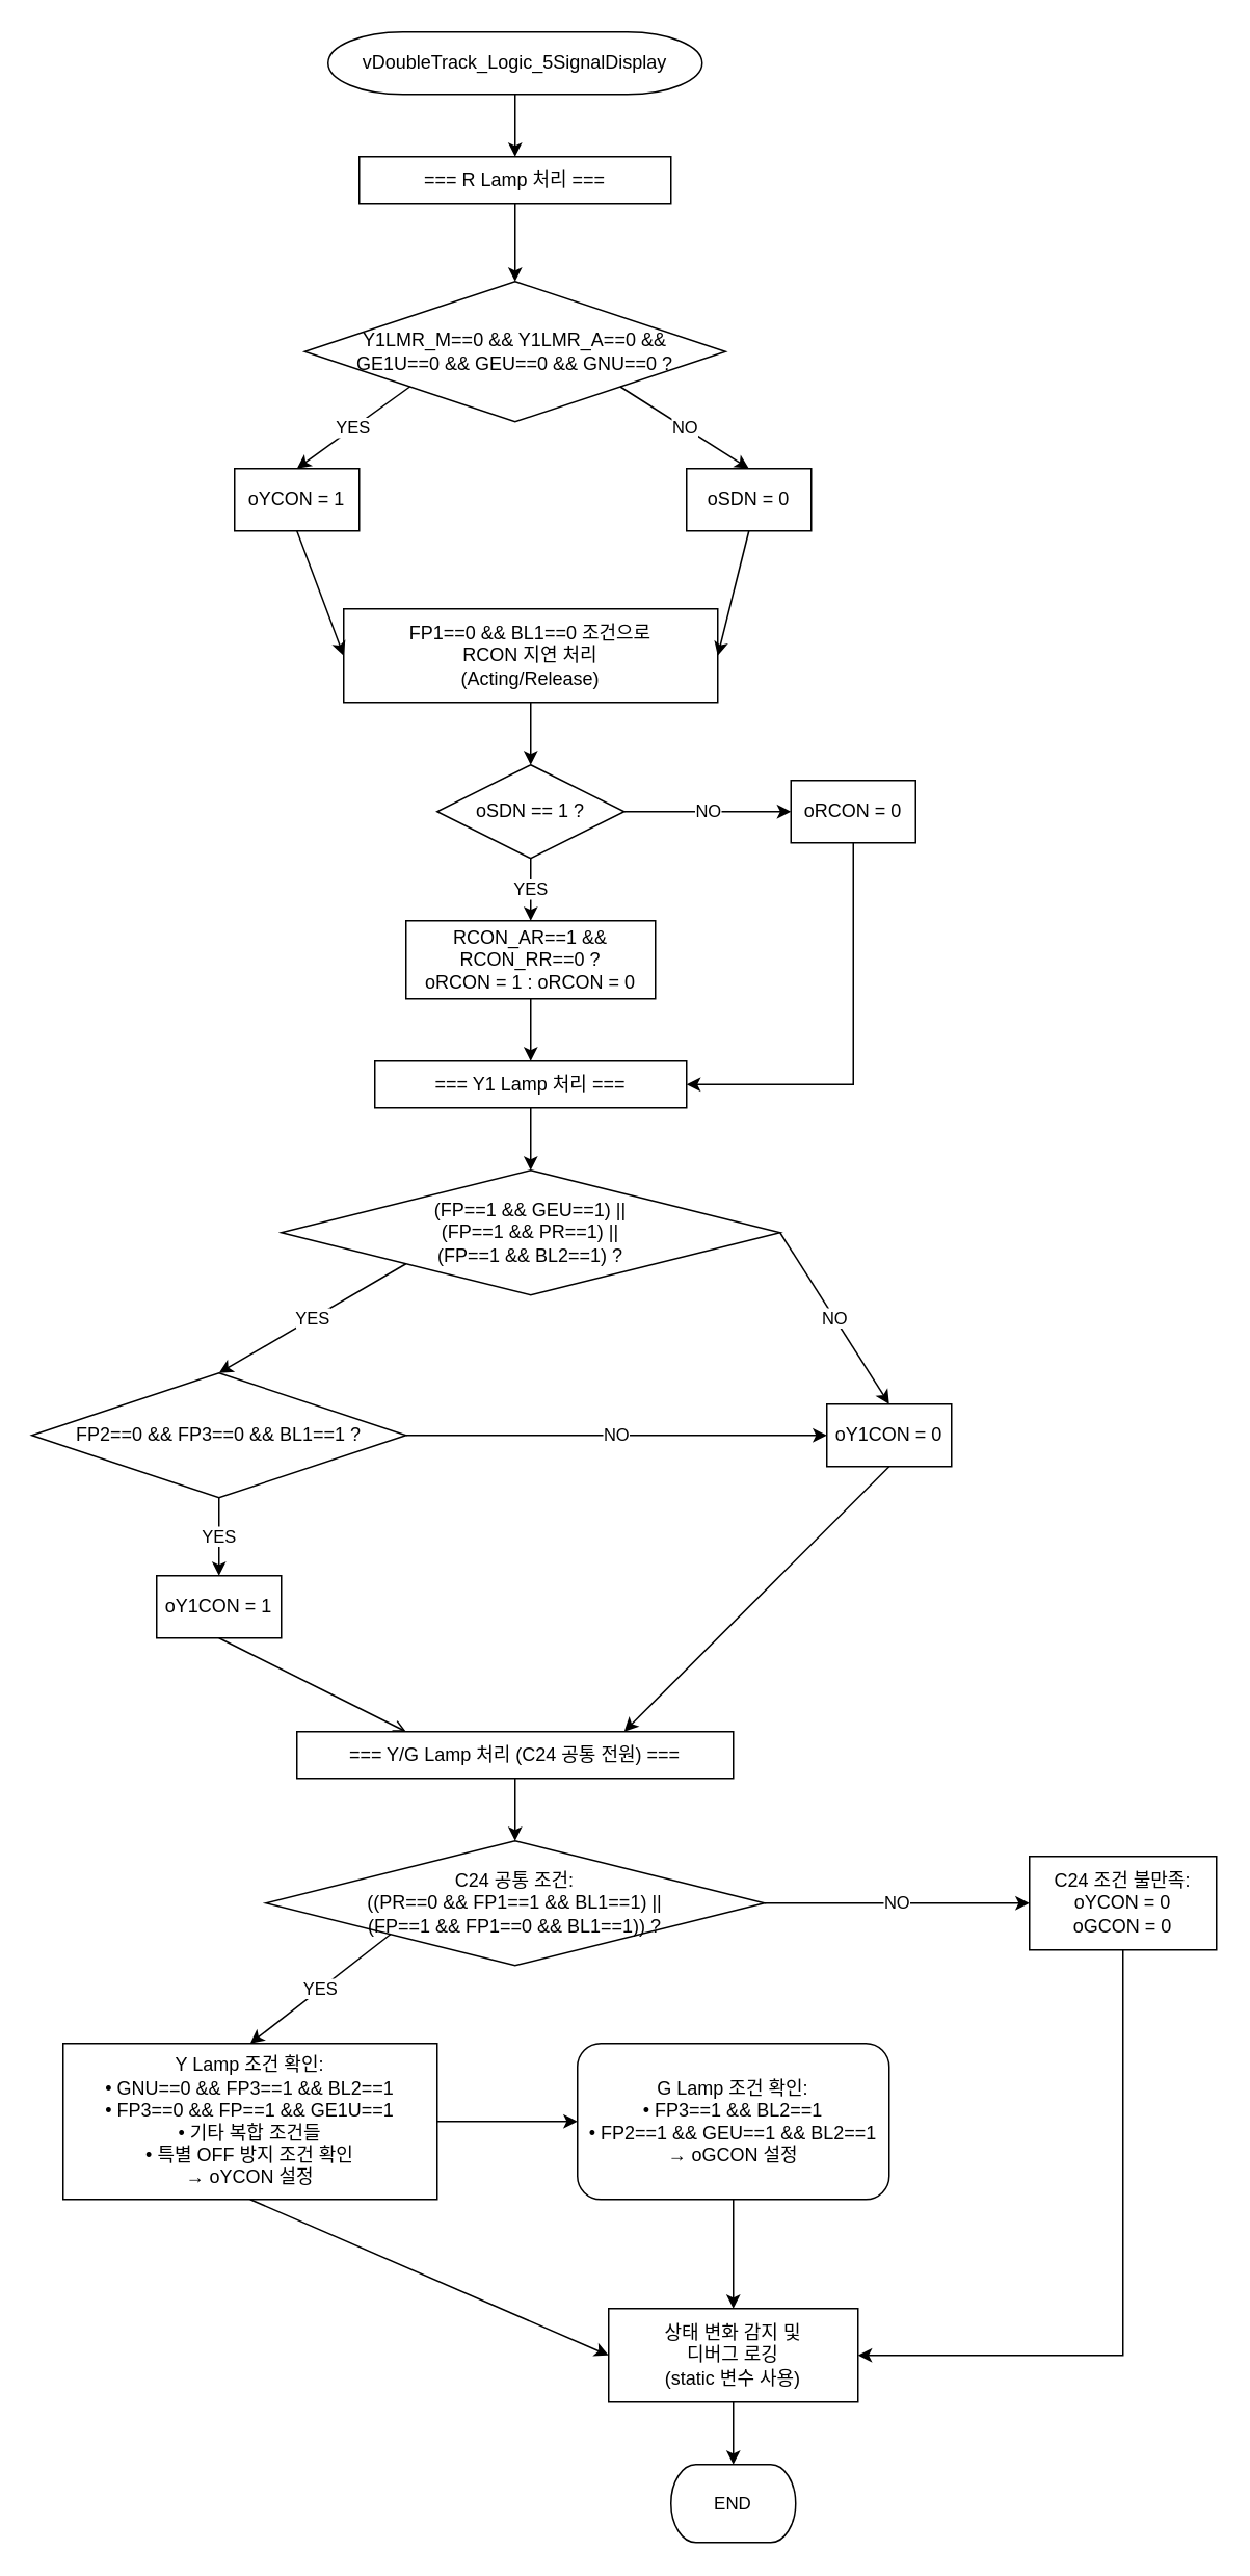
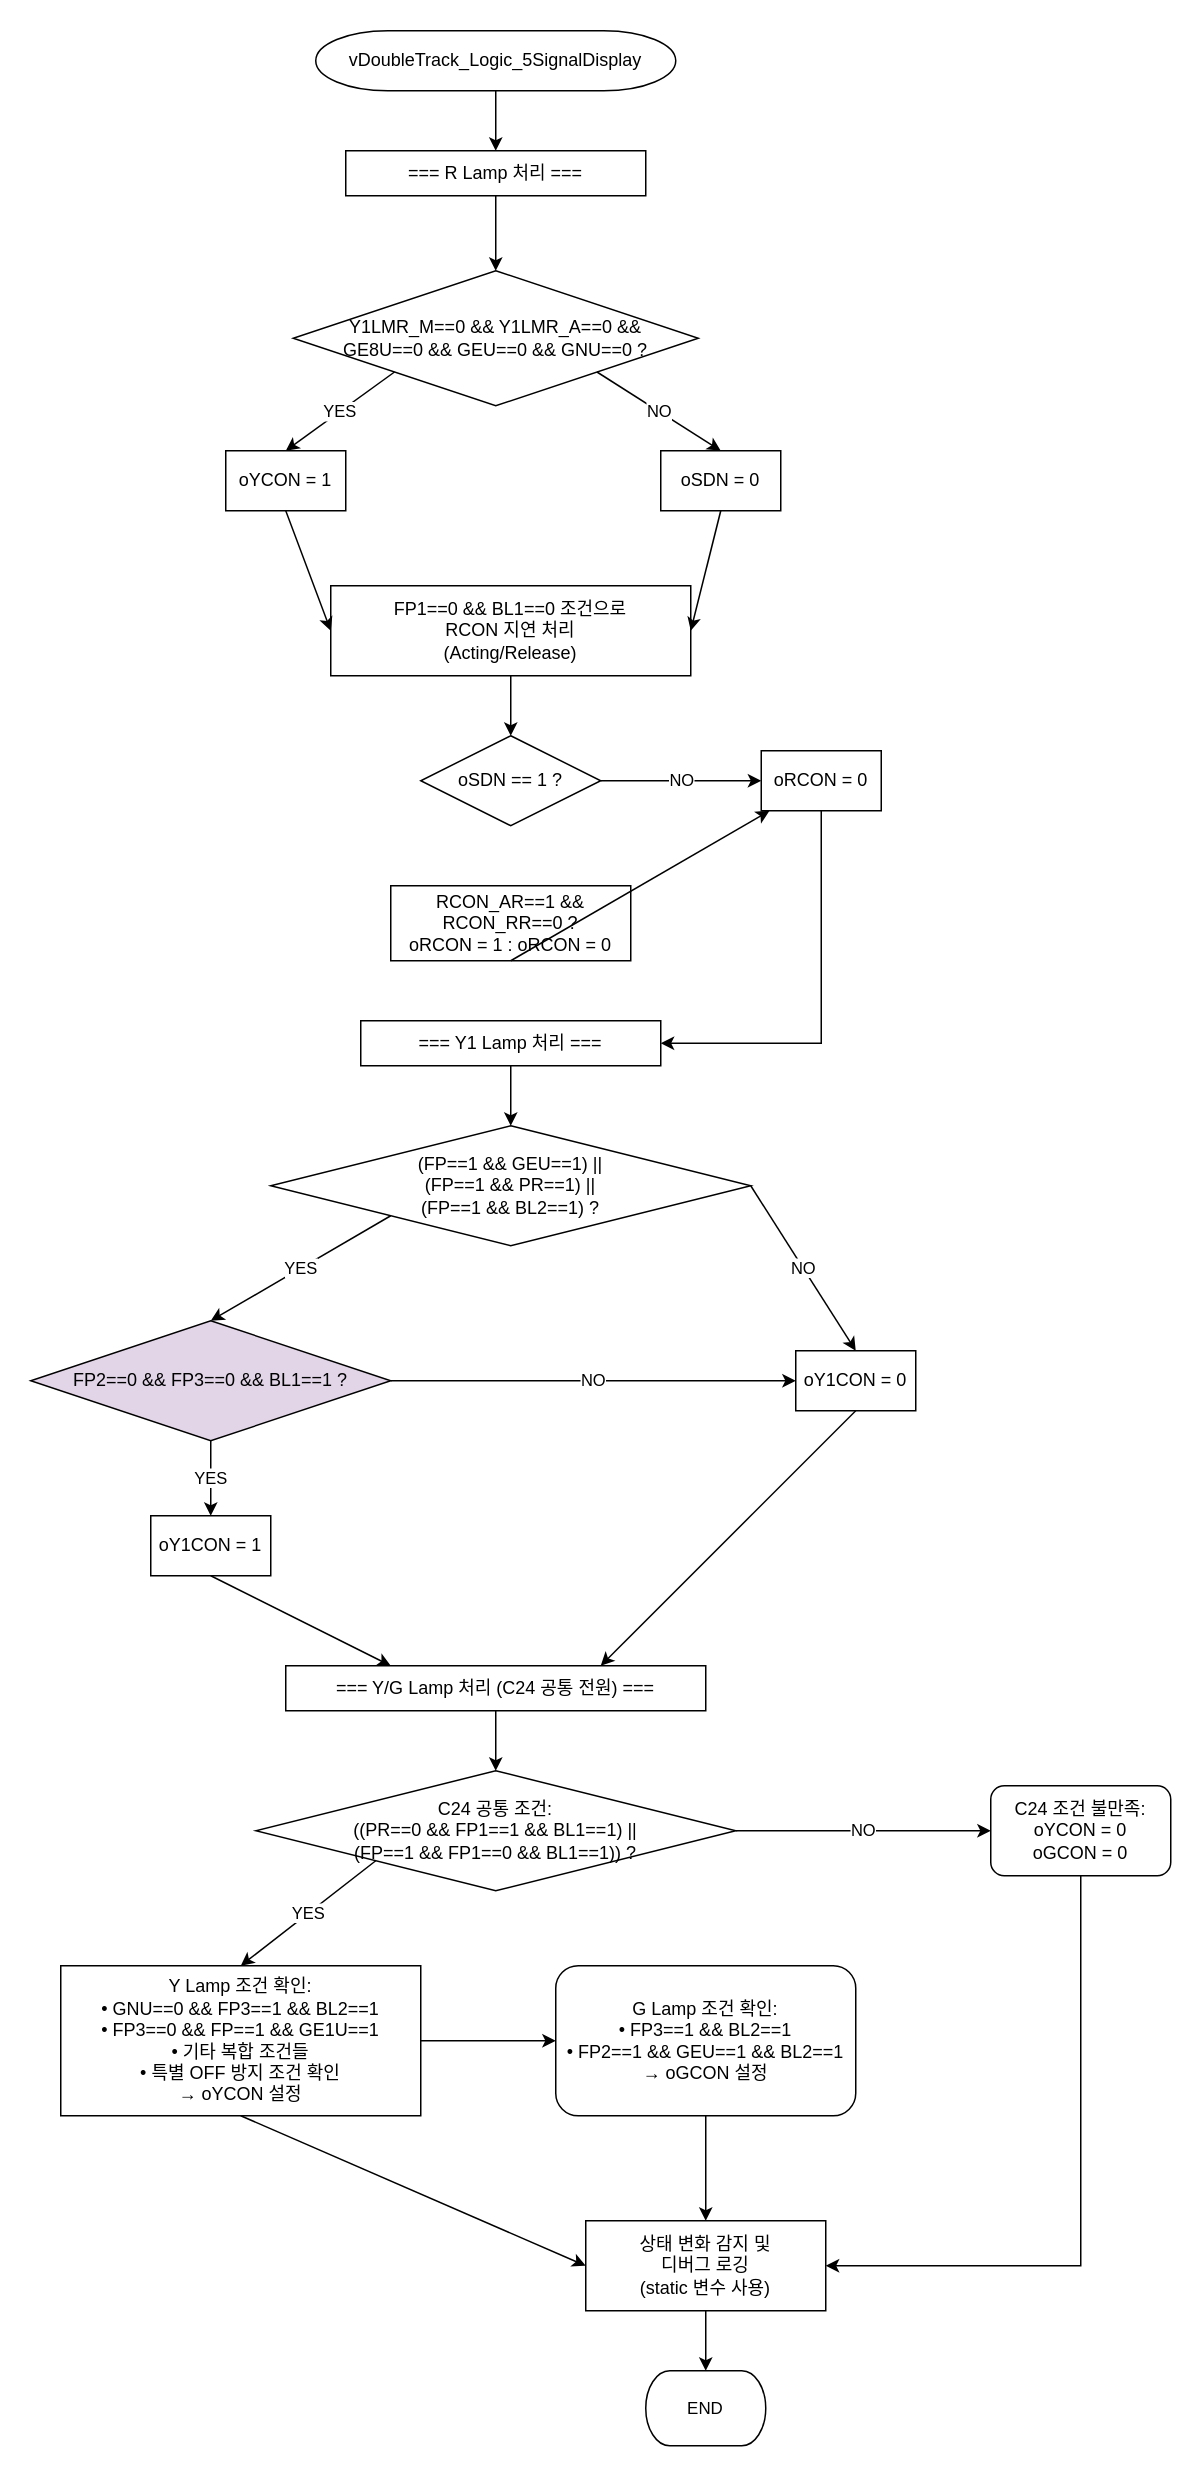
- <mxCell id="3" value="Y1LMR_M==0 &amp;&amp; Y1LMR_A==0 &amp;&amp;&#10;GE1U==0 &amp;&amp; GEU==0 &amp;&amp; GNU==0 ?" style="rhombus;whiteSpace=wrap;html=1;strokeWidth=1;fontStyle=0;strokeColor=#000000;" parent="1" vertex="1"><mxGeometry x="195" y="180" width="270" height="90" as="geometry" /></mxCell>
+ <mxCell id="3" value="Y1LMR_M==0 &amp;&amp; Y1LMR_A==0 &amp;&amp;&#10;GE8U==0 &amp;&amp; GEU==0 &amp;&amp; GNU==0 ?" style="rhombus;whiteSpace=wrap;html=1;strokeWidth=1;fontStyle=0;strokeColor=#000000;" parent="1" vertex="1"><mxGeometry x="195" y="180" width="270" height="90" as="geometry" /></mxCell>
- <mxCell id="28" value="YES" style="endArrow=classic;html=1;rounded=0;exitX=0.5;exitY=1;exitDx=0;exitDy=0;entryX=0.5;entryY=0;entryDx=0;entryDy=0;" parent="1" source="7" target="8" edge="1"><mxGeometry width="50" height="50" relative="1" as="geometry"><mxPoint x="330" y="550" as="sourcePoint" /><mxPoint x="290" y="570" as="targetPoint" /></mxGeometry></mxCell>
- <mxCell id="30" value="" style="endArrow=classic;html=1;rounded=0;exitX=0.5;exitY=1;exitDx=0;exitDy=0;entryX=0.5;entryY=0;entryDx=0;entryDy=0;" parent="1" source="8" target="10" edge="1"><mxGeometry width="50" height="50" relative="1" as="geometry"><mxPoint x="290" y="620" as="sourcePoint" /><mxPoint x="330" y="650" as="targetPoint" /></mxGeometry></mxCell>
+ <mxCell id="30" value="" style="endArrow=classic;html=1;rounded=0;exitX=0.5;exitY=1;exitDx=0;exitDy=0;" parent="1" source="8" target="9" edge="1"><mxGeometry width="50" height="50" relative="1" as="geometry"><mxPoint x="290" y="620" as="sourcePoint" /><mxPoint x="330" y="650" as="targetPoint" /></mxGeometry></mxCell>
- <mxCell id="12" value="FP2==0 &amp;amp;&amp;amp; FP3==0 &amp;amp;&amp;amp; BL1==1 ?" style="rhombus;whiteSpace=wrap;html=1;strokeWidth=1;fontStyle=0;strokeColor=#000000;" parent="1" vertex="1"><mxGeometry x="20" y="880" width="240" height="80" as="geometry" /></mxCell>
+ <mxCell id="12" value="FP2==0 &amp;amp;&amp;amp; FP3==0 &amp;amp;&amp;amp; BL1==1 ?" style="rhombus;whiteSpace=wrap;html=1;strokeWidth=1;fontStyle=0;strokeColor=#000000;fillColor=#e1d5e7;" parent="1" vertex="1"><mxGeometry x="20" y="880" width="240" height="80" as="geometry" /></mxCell>
- <mxCell id="37" value="" style="endArrow=open;html=1;rounded=0;exitX=0.5;exitY=1;exitDx=0;exitDy=0;entryX=0.25;entryY=0;entryDx=0;entryDy=0;" parent="1" source="13" target="15" edge="1"><mxGeometry width="50" height="50" relative="1" as="geometry"><mxPoint x="110" y="1110" as="sourcePoint" /><mxPoint x="190" y="1145" as="targetPoint" /><Array as="points" /></mxGeometry></mxCell>
+ <mxCell id="37" value="" style="endArrow=classic;html=1;rounded=0;exitX=0.5;exitY=1;exitDx=0;exitDy=0;entryX=0.25;entryY=0;entryDx=0;entryDy=0;" parent="1" source="13" target="15" edge="1"><mxGeometry width="50" height="50" relative="1" as="geometry"><mxPoint x="110" y="1110" as="sourcePoint" /><mxPoint x="190" y="1145" as="targetPoint" /><Array as="points" /></mxGeometry></mxCell>
- <mxCell id="19" value="C24 조건 불만족:&#10;oYCON = 0&#10;oGCON = 0" style="rounded=0;whiteSpace=wrap;html=1;strokeWidth=1;fontStyle=0;strokeColor=#000000;" parent="1" vertex="1"><mxGeometry x="660" y="1190" width="120" height="60" as="geometry" /></mxCell>
+ <mxCell id="19" value="C24 조건 불만족:&#10;oYCON = 0&#10;oGCON = 0" style="whiteSpace=wrap;html=1;strokeWidth=1;fontStyle=0;strokeColor=#000000;rounded=1;" parent="1" vertex="1"><mxGeometry x="660" y="1190" width="120" height="60" as="geometry" /></mxCell>
